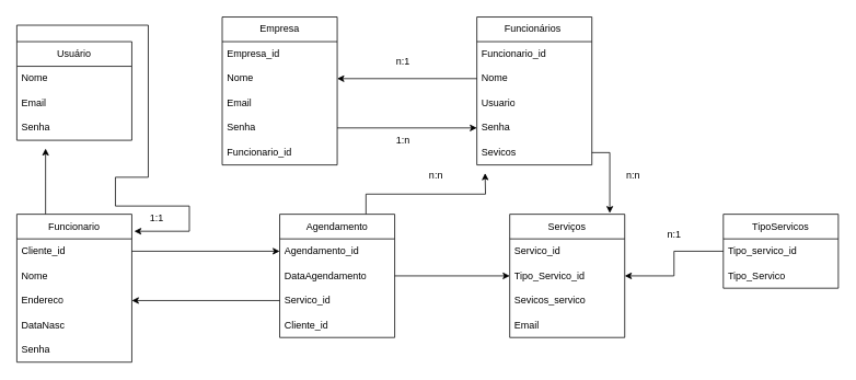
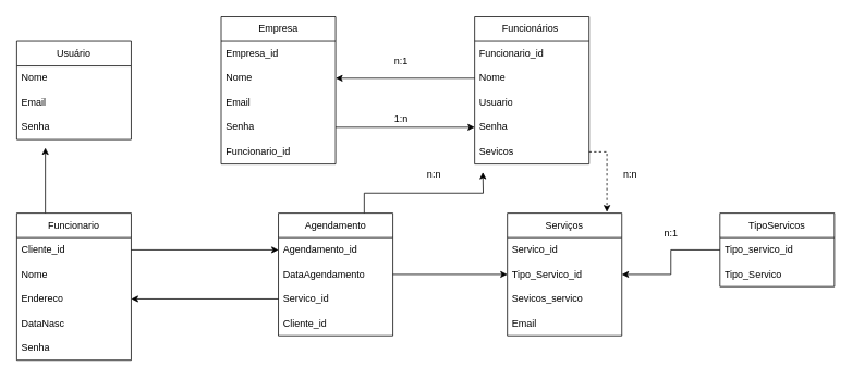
- <mxCell id="52" style="edgeStyle=orthogonalEdgeStyle;rounded=0;orthogonalLoop=1;jettySize=auto;html=1;exitX=0;exitY=0;exitDx=0;exitDy=0;entryX=1.021;entryY=0.115;entryDx=0;entryDy=0;entryPerimeter=0;" edge="1" parent="1" source="47" target="9"><mxGeometry relative="1" as="geometry"><Array as="points"><mxPoint x="20" y="30" /><mxPoint x="180" y="30" /><mxPoint x="180" y="215" /><mxPoint x="140" y="215" /><mxPoint x="140" y="250" /><mxPoint x="230" y="250" /><mxPoint x="230" y="281" /></Array></mxGeometry></mxCell>
- <mxCell id="37" value="1:n" style="text;html=1;align=center;verticalAlign=middle;resizable=0;points=[];autosize=1;strokeColor=none;fillColor=none;" vertex="1" parent="1"><mxGeometry x="470" y="155" width="40" height="30" as="geometry" /></mxCell>
+ <mxCell id="37" value="1:n" style="text;html=1;align=center;verticalAlign=middle;resizable=0;points=[];autosize=1;strokeColor=none;fillColor=none;" vertex="1" parent="1"><mxGeometry x="470" y="130" width="40" height="30" as="geometry" /></mxCell>
- <mxCell id="34" style="edgeStyle=orthogonalEdgeStyle;rounded=0;orthogonalLoop=1;jettySize=auto;html=1;exitX=1;exitY=0.5;exitDx=0;exitDy=0;entryX=0.87;entryY=-0.009;entryDx=0;entryDy=0;entryPerimeter=0;" edge="1" parent="1" source="31" target="21"><mxGeometry relative="1" as="geometry" /></mxCell>
+ <mxCell id="34" style="edgeStyle=orthogonalEdgeStyle;rounded=0;orthogonalLoop=1;jettySize=auto;html=1;exitX=1;exitY=0.5;exitDx=0;exitDy=0;entryX=0.87;entryY=-0.009;entryDx=0;entryDy=0;entryPerimeter=0;dashed=1;" edge="1" parent="1" source="31" target="21"><mxGeometry relative="1" as="geometry" /></mxCell>
- <mxCell id="51" value="1:1" style="text;html=1;align=center;verticalAlign=middle;resizable=0;points=[];autosize=1;strokeColor=none;fillColor=none;" vertex="1" parent="1"><mxGeometry x="170" y="250" width="40" height="30" as="geometry" /></mxCell>
